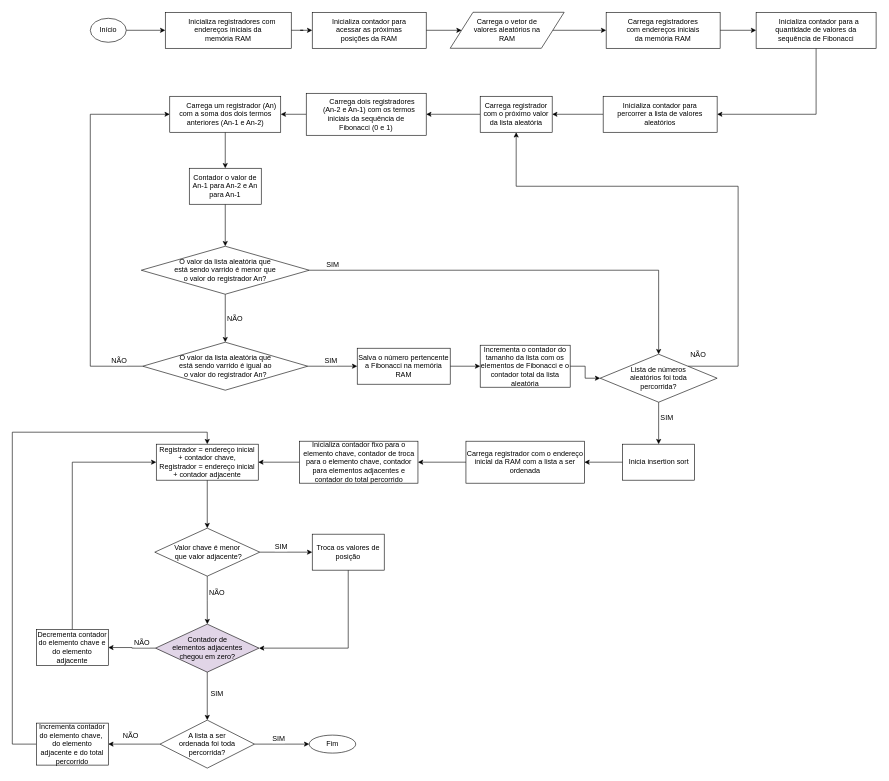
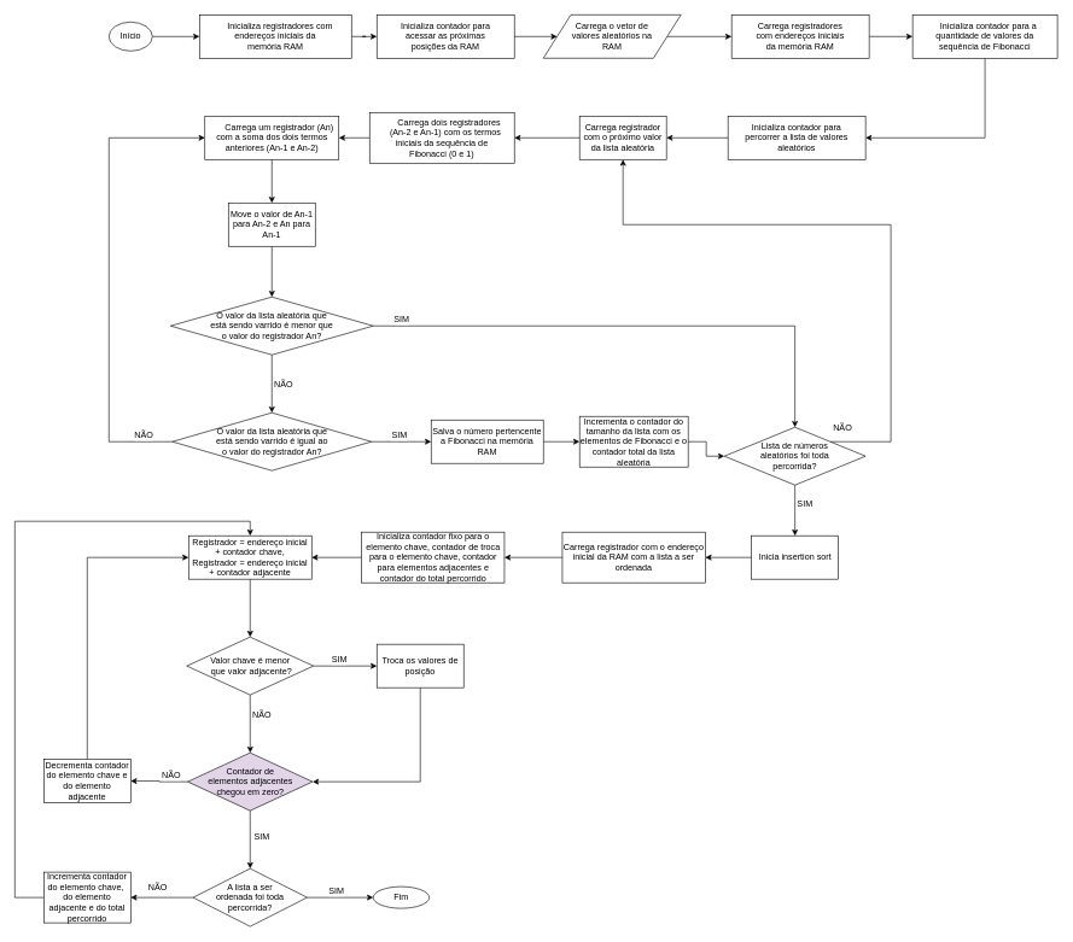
- <mxCell id="21" value="Contador o valor de An-1 para An-2 e An para An-1" style="whiteSpace=wrap;html=1;" parent="1" vertex="1"><mxGeometry x="315" y="280" width="120" height="60" as="geometry" /></mxCell>
+ <mxCell id="21" value="Move o valor de An-1 para An-2 e An para An-1" style="whiteSpace=wrap;html=1;" parent="1" vertex="1"><mxGeometry x="315" y="280" width="120" height="60" as="geometry" /></mxCell>
